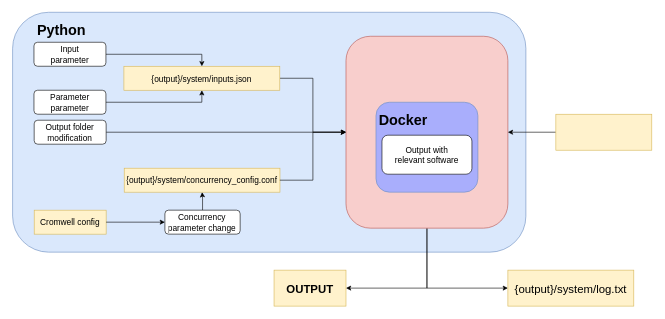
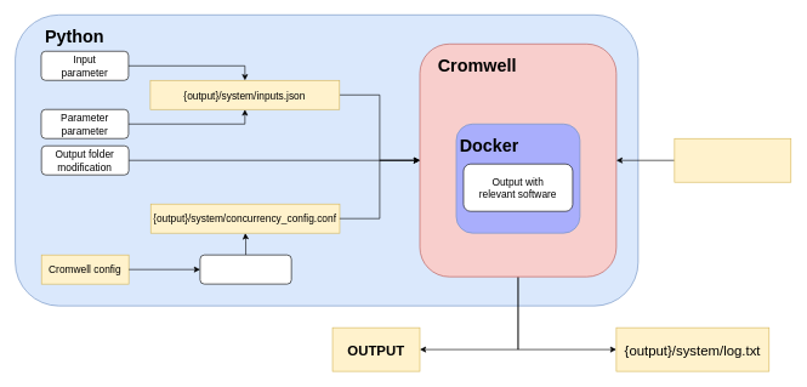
+ <mxCell id="16" value="&lt;h1&gt;Cromwell&lt;/h1&gt;" style="text;html=1;strokeColor=none;fillColor=none;spacing=5;spacingTop=-20;whiteSpace=wrap;overflow=hidden;rounded=0;" vertex="1" parent="1"><mxGeometry x="596" y="70" width="120" height="40" as="geometry" /></mxCell>
- <mxCell id="25" value="Concurrency &#10;parameter change" style="text;strokeColor=none;fillColor=none;align=center;verticalAlign=middle;spacingLeft=4;spacingRight=4;overflow=hidden;points=[[0,0.5],[1,0.5]];portConstraint=eastwest;rotatable=0;fontSize=14;" vertex="1" parent="1"><mxGeometry x="276" y="350" width="120" height="40" as="geometry" /></mxCell>
